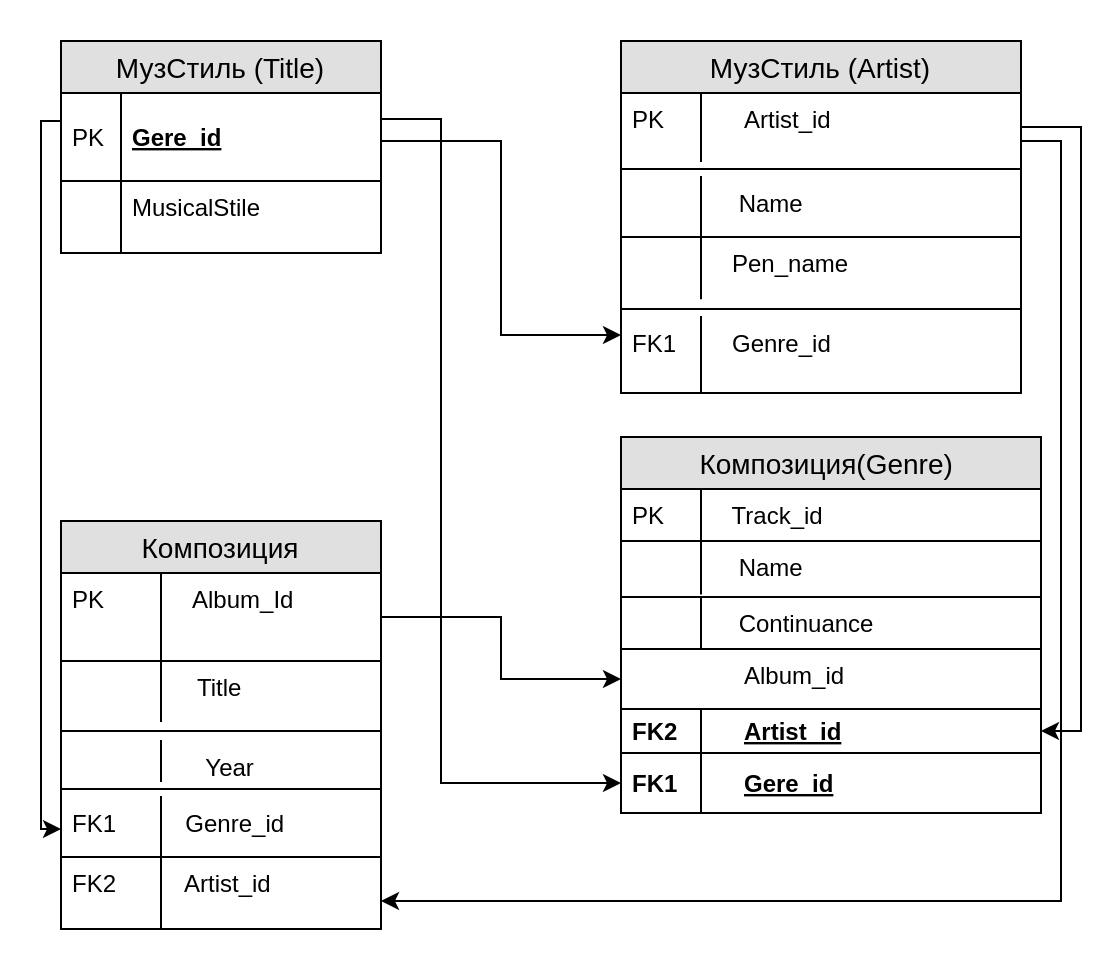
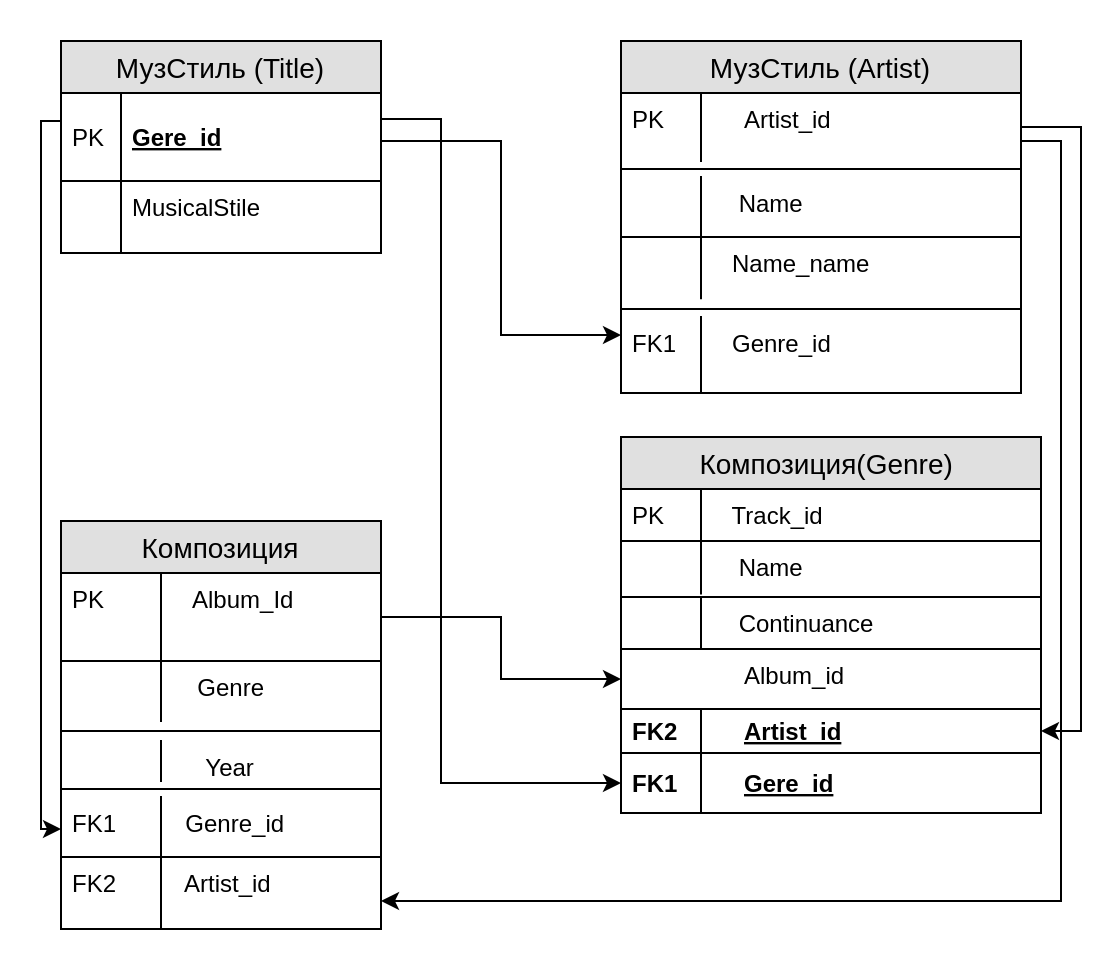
- <mxCell id="21" value="      Pen_name&#10;" style="shape=partialRectangle;top=0;left=0;right=0;bottom=0;align=left;verticalAlign=top;fillColor=none;spacingLeft=34;spacingRight=4;overflow=hidden;rotatable=0;points=[[0,0.5],[1,0.5]];portConstraint=eastwest;dropTarget=0;fontSize=12;" parent="15" vertex="1"><mxGeometry y="98" width="200" height="32" as="geometry" /></mxCell>
+ <mxCell id="21" value="      Name_name&#10;" style="shape=partialRectangle;top=0;left=0;right=0;bottom=0;align=left;verticalAlign=top;fillColor=none;spacingLeft=34;spacingRight=4;overflow=hidden;rotatable=0;points=[[0,0.5],[1,0.5]];portConstraint=eastwest;dropTarget=0;fontSize=12;" parent="15" vertex="1"><mxGeometry y="98" width="200" height="32" as="geometry" /></mxCell>
- <mxCell id="5" value="  Title" style="shape=partialRectangle;top=0;left=0;right=0;bottom=0;align=left;verticalAlign=top;fillColor=none;spacingLeft=60;spacingRight=4;overflow=hidden;rotatable=0;points=[[0,0.5],[1,0.5]];portConstraint=eastwest;dropTarget=0;fontSize=12;" parent="2" vertex="1"><mxGeometry y="70" width="160" height="30" as="geometry" /></mxCell>
+ <mxCell id="5" value="  Genre" style="shape=partialRectangle;top=0;left=0;right=0;bottom=0;align=left;verticalAlign=top;fillColor=none;spacingLeft=60;spacingRight=4;overflow=hidden;rotatable=0;points=[[0,0.5],[1,0.5]];portConstraint=eastwest;dropTarget=0;fontSize=12;" parent="2" vertex="1"><mxGeometry y="70" width="160" height="30" as="geometry" /></mxCell>
